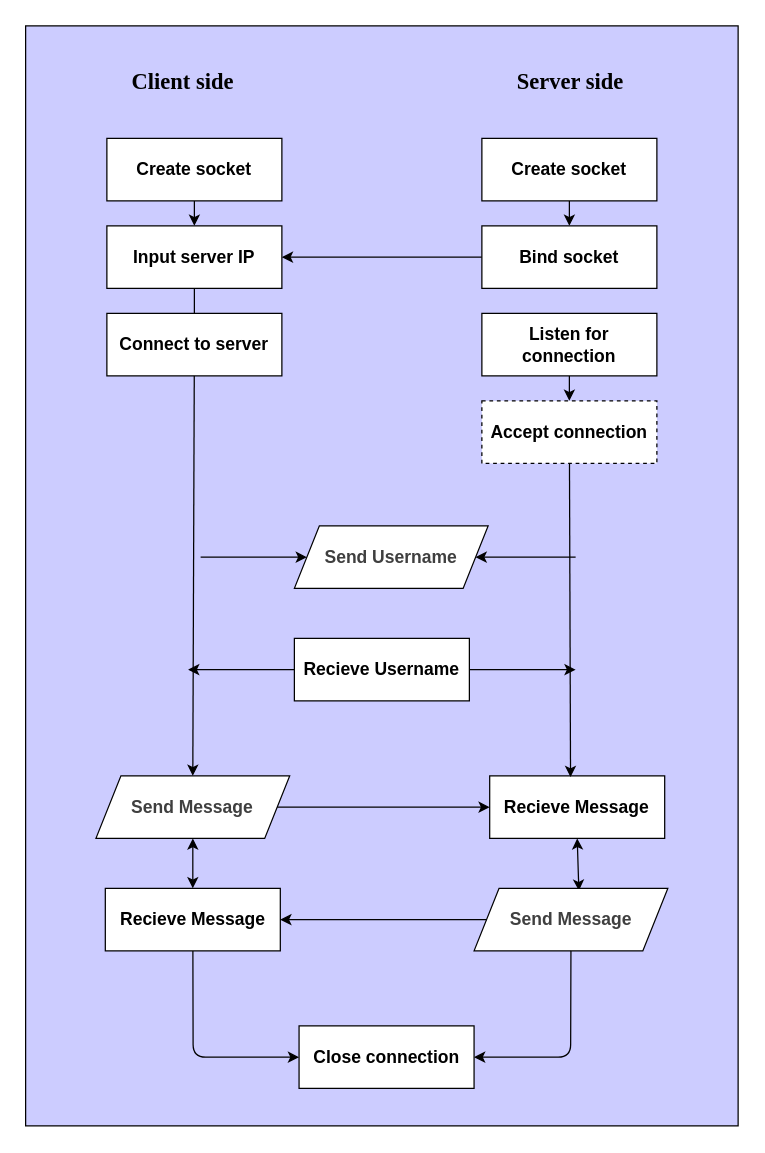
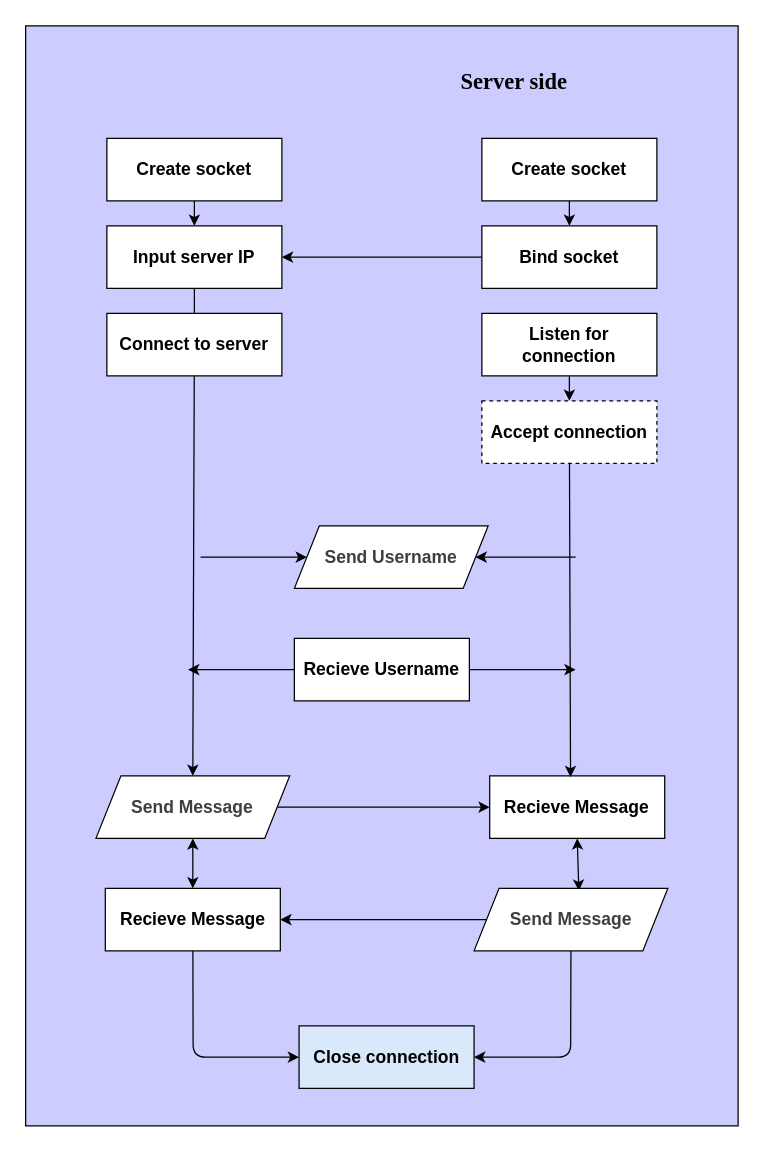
- <mxCell id="15" value="&lt;font style=&quot;font-size: 18px;&quot; face=&quot;Verdana&quot;&gt;&lt;b&gt;Client side&lt;/b&gt;&lt;/font&gt;" style="text;html=1;align=center;verticalAlign=middle;whiteSpace=wrap;rounded=0;" vertex="1" parent="1"><mxGeometry x="61.25" y="50" width="170" height="30" as="geometry" /></mxCell>
- <mxCell id="16" value="&lt;font face=&quot;Verdana&quot;&gt;&lt;span style=&quot;font-size: 18px;&quot;&gt;&lt;b&gt;Server side&lt;/b&gt;&lt;/span&gt;&lt;/font&gt;" style="text;html=1;align=center;verticalAlign=middle;whiteSpace=wrap;rounded=0;" vertex="1" parent="1"><mxGeometry x="361.25" y="50" width="190" height="30" as="geometry" /></mxCell>
+ <mxCell id="16" value="&lt;font face=&quot;Verdana&quot;&gt;&lt;span style=&quot;font-size: 18px;&quot;&gt;&lt;b&gt;Server side&lt;/b&gt;&lt;/span&gt;&lt;/font&gt;" style="text;html=1;align=center;verticalAlign=middle;whiteSpace=wrap;rounded=0;" vertex="1" parent="1"><mxGeometry x="316.25" y="50" width="190" height="30" as="geometry" /></mxCell>
- <mxCell id="32" value="&lt;span style=&quot;font-size: 14px;&quot;&gt;Close connection&lt;/span&gt;" style="rounded=0;whiteSpace=wrap;html=1;fontStyle=1" vertex="1" parent="1"><mxGeometry x="238.75" y="820" width="140" height="50" as="geometry" /></mxCell>
+ <mxCell id="32" value="&lt;span style=&quot;font-size: 14px;&quot;&gt;Close connection&lt;/span&gt;" style="rounded=0;whiteSpace=wrap;html=1;fontStyle=1;fillColor=#dae8fc;" vertex="1" parent="1"><mxGeometry x="238.75" y="820" width="140" height="50" as="geometry" /></mxCell>
